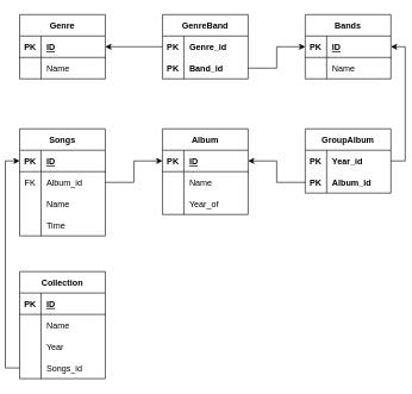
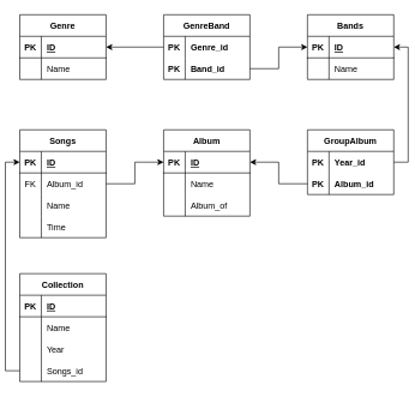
- <mxCell id="25" value="Year_of" style="shape=partialRectangle;connectable=0;fillColor=none;top=0;left=0;bottom=0;right=0;align=left;spacingLeft=6;overflow=hidden;" parent="23" vertex="1"><mxGeometry x="30" width="90" height="30" as="geometry"><mxRectangle width="90" height="30" as="alternateBounds" /></mxGeometry></mxCell>
+ <mxCell id="25" value="Album_of" style="shape=partialRectangle;connectable=0;fillColor=none;top=0;left=0;bottom=0;right=0;align=left;spacingLeft=6;overflow=hidden;" parent="23" vertex="1"><mxGeometry x="30" width="90" height="30" as="geometry"><mxRectangle width="90" height="30" as="alternateBounds" /></mxGeometry></mxCell>
